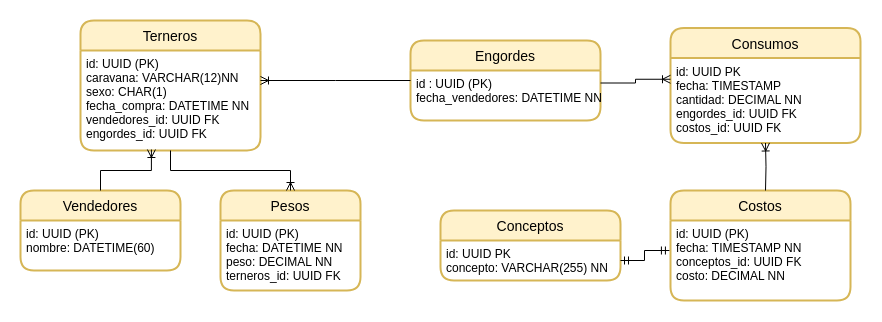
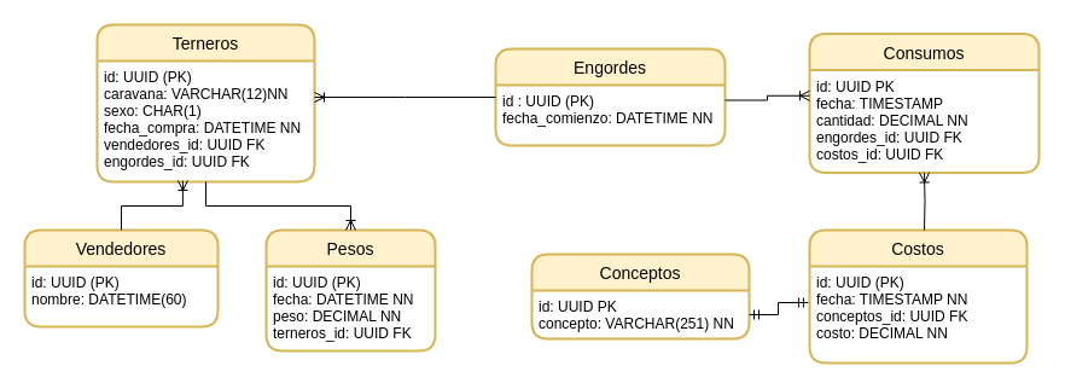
- <mxCell id="5" value="id : UUID (PK)&#10;fecha_vendedores: DATETIME NN&#10;" style="align=left;strokeColor=none;fillColor=none;spacingLeft=4;fontSize=12;verticalAlign=top;resizable=0;rotatable=0;part=1;" vertex="1" parent="4"><mxGeometry y="30" width="190" height="50" as="geometry" /></mxCell>
+ <mxCell id="5" value="id : UUID (PK)&#10;fecha_comienzo: DATETIME NN&#10;" style="align=left;strokeColor=none;fillColor=none;spacingLeft=4;fontSize=12;verticalAlign=top;resizable=0;rotatable=0;part=1;" vertex="1" parent="4"><mxGeometry y="30" width="190" height="50" as="geometry" /></mxCell>
- <mxCell id="19" value="id: UUID PK&#10;concepto: VARCHAR(255) NN&#10;" style="align=left;strokeColor=none;fillColor=none;spacingLeft=4;fontSize=12;verticalAlign=top;resizable=0;rotatable=0;part=1;" vertex="1" parent="18"><mxGeometry y="30" width="180" height="40" as="geometry" /></mxCell>
+ <mxCell id="19" value="id: UUID PK&#10;concepto: VARCHAR(251) NN&#10;" style="align=left;strokeColor=none;fillColor=none;spacingLeft=4;fontSize=12;verticalAlign=top;resizable=0;rotatable=0;part=1;" vertex="1" parent="18"><mxGeometry y="30" width="180" height="40" as="geometry" /></mxCell>
